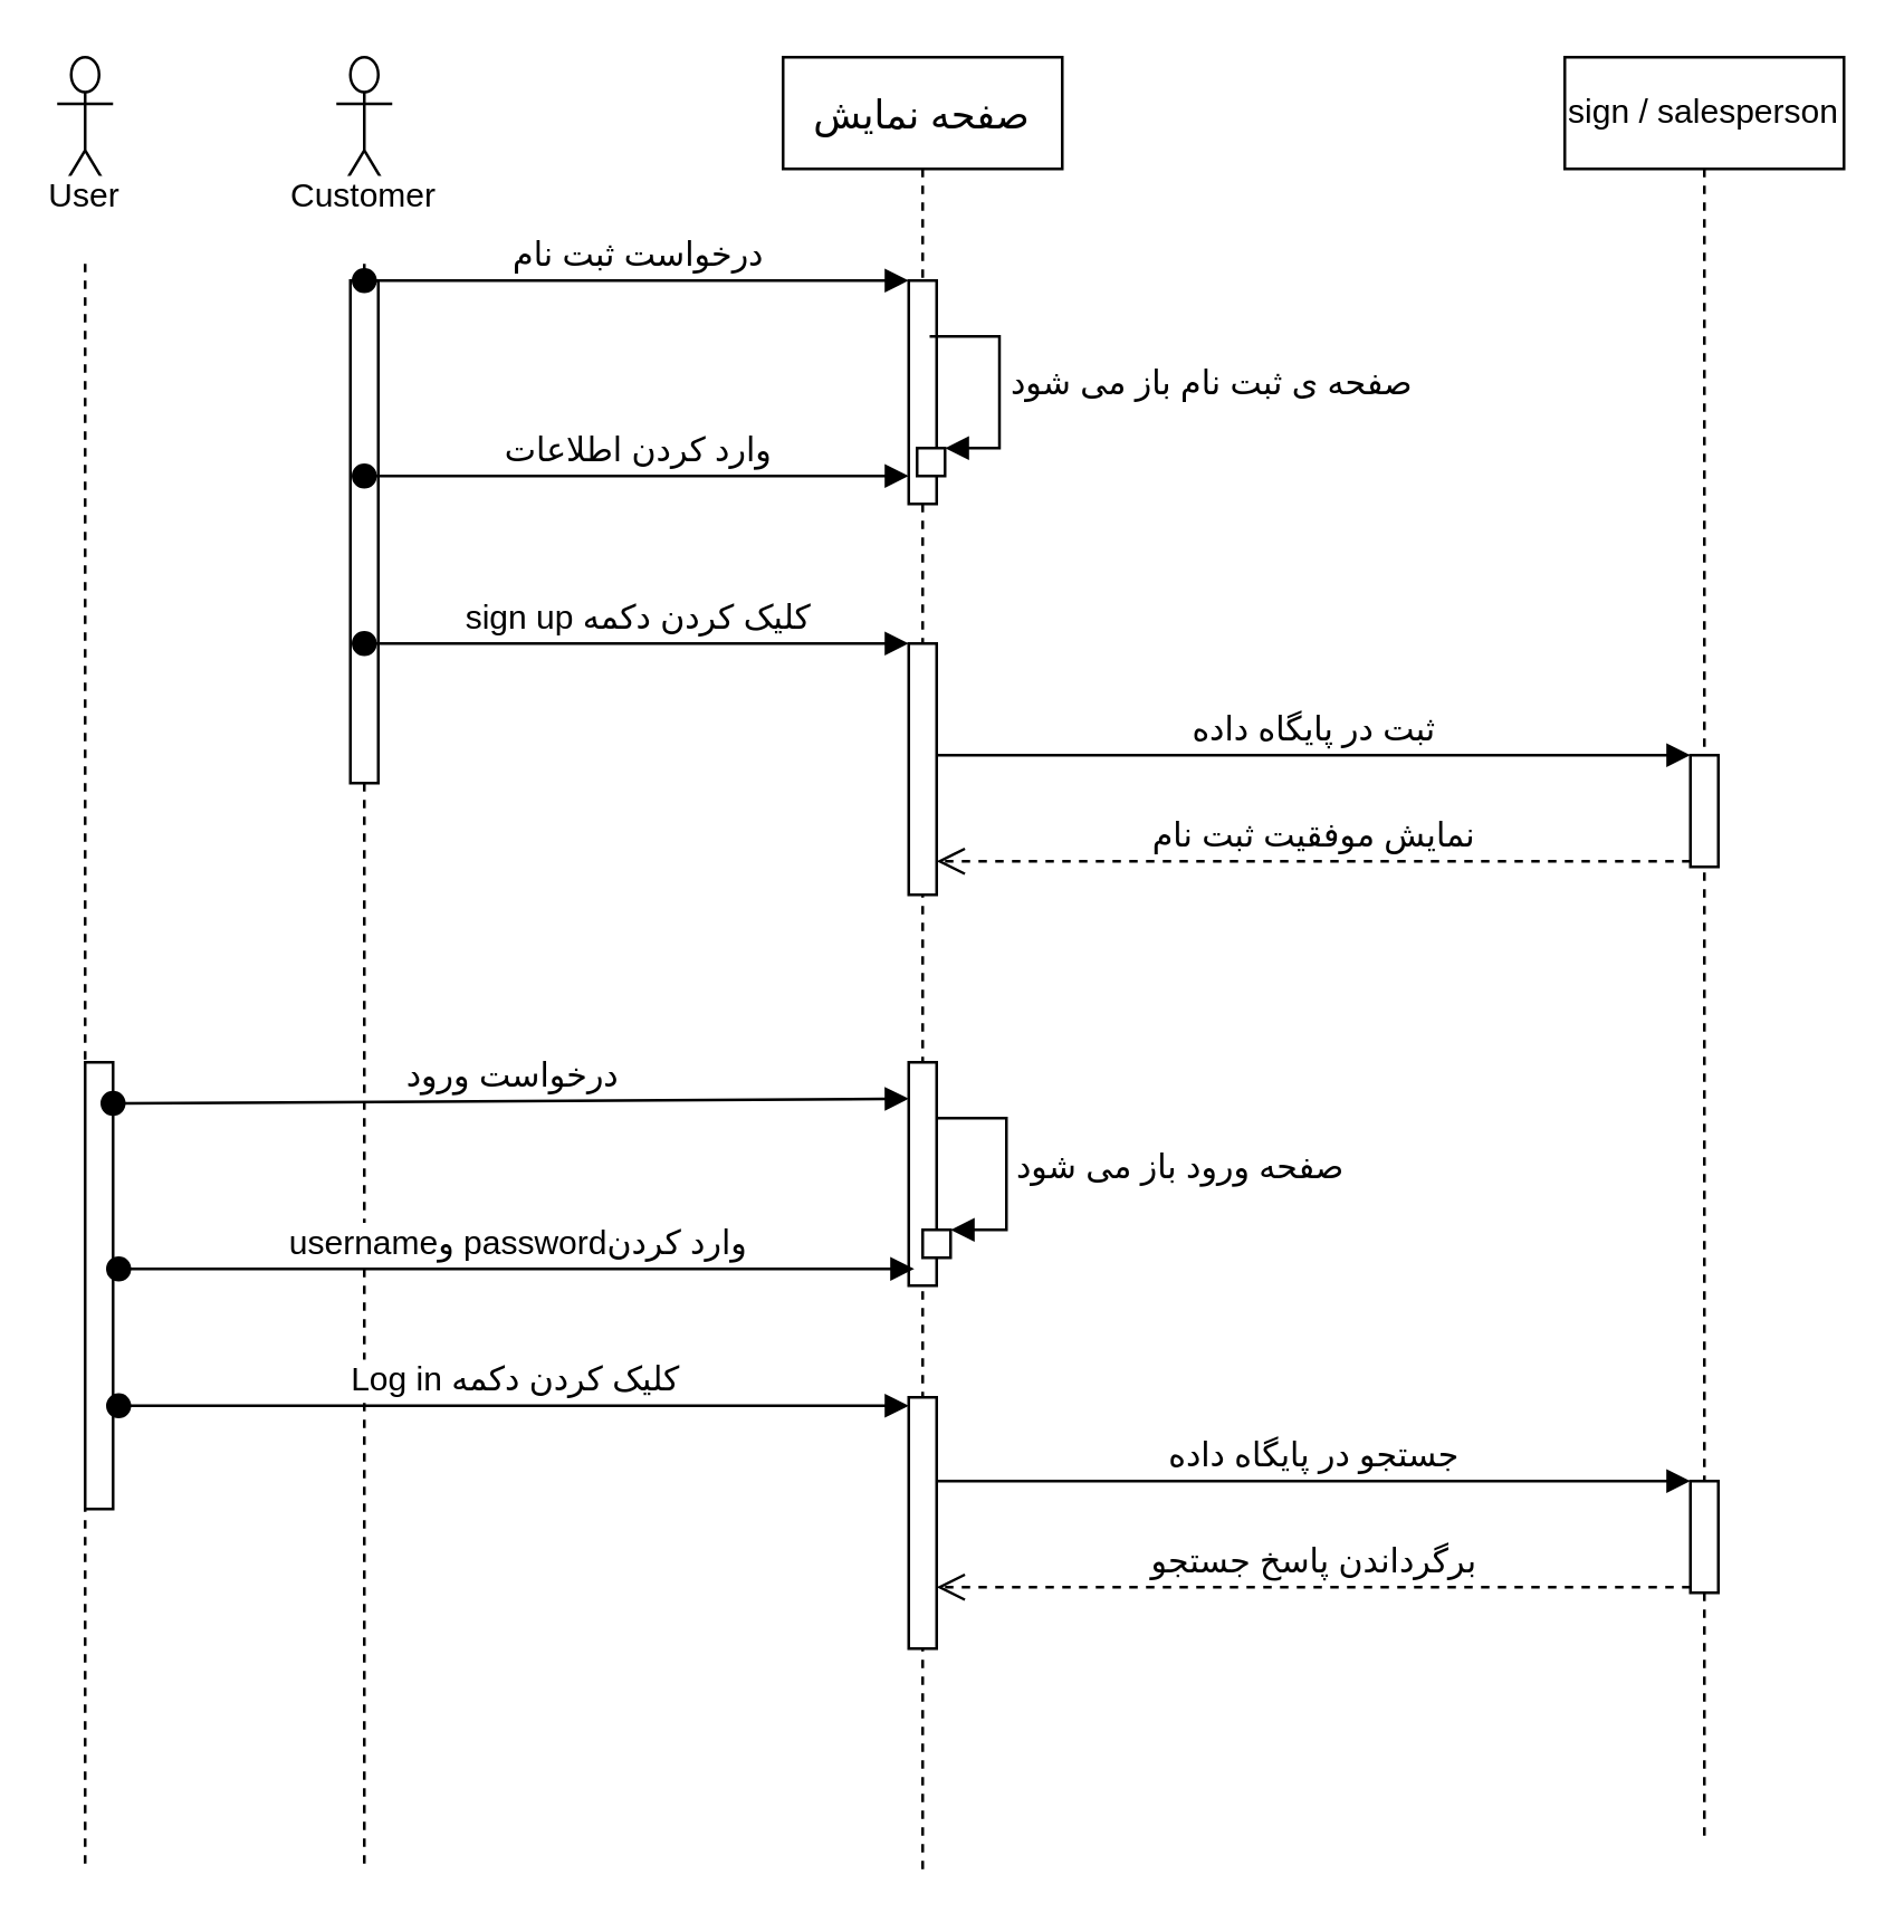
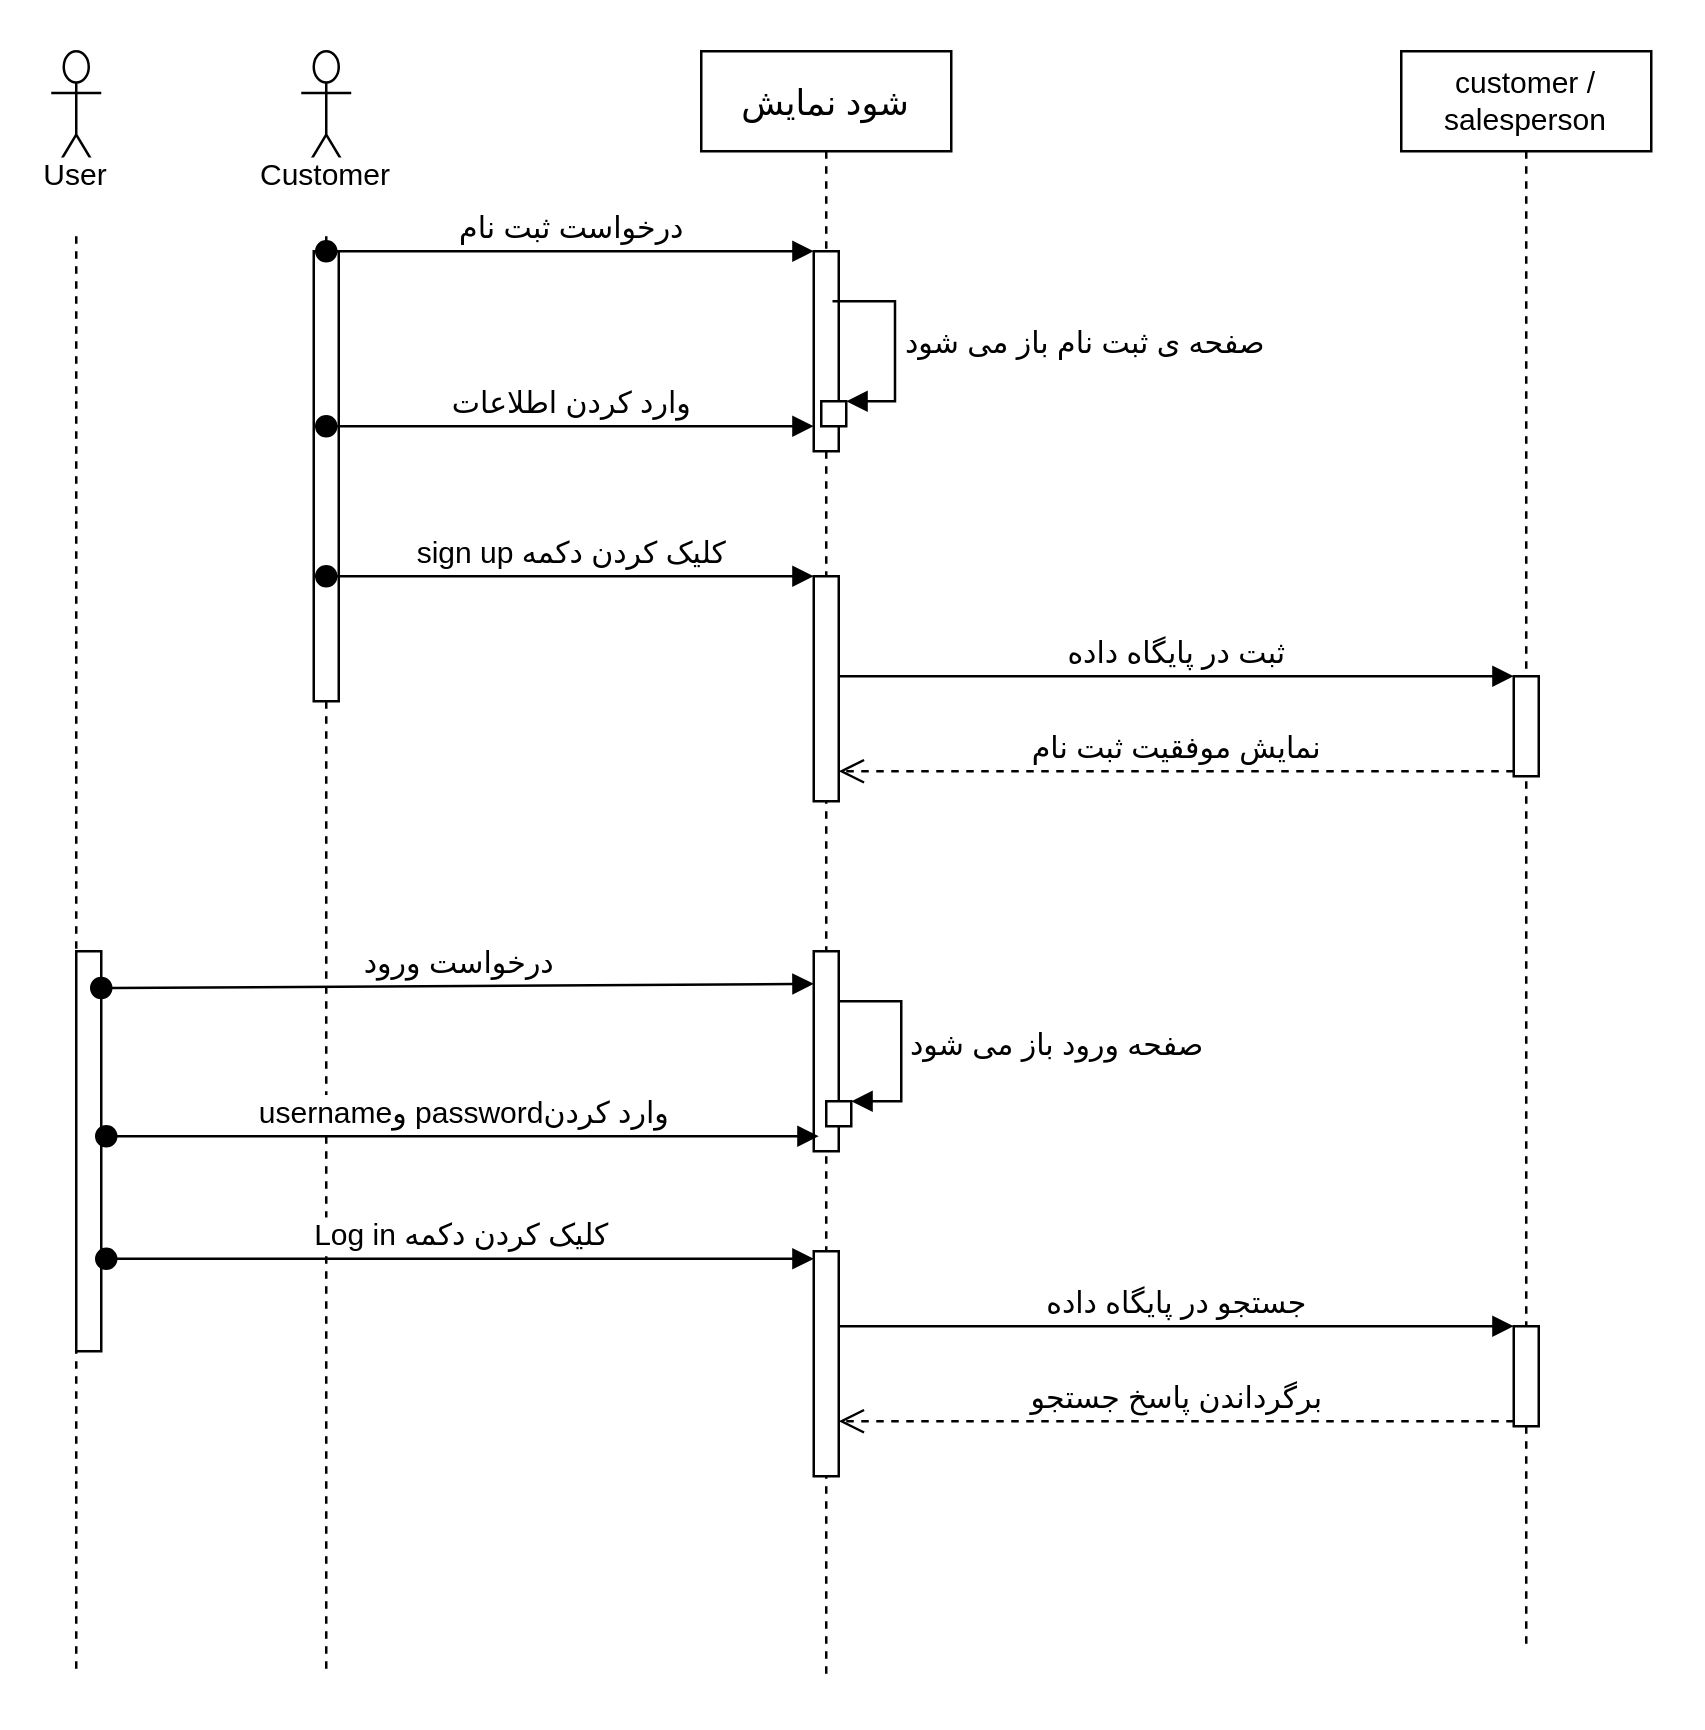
- <mxCell id="6" value="&lt;font style=&quot;font-size: 14px&quot;&gt;&lt;br&gt;صفحه نمایش&lt;br&gt;&lt;/font&gt;&lt;br&gt;" style="shape=umlLifeline;perimeter=lifelinePerimeter;whiteSpace=wrap;html=1;container=1;collapsible=0;recursiveResize=0;outlineConnect=0;" vertex="1" parent="1"><mxGeometry x="280" y="20" width="100" height="650" as="geometry" /></mxCell>
+ <mxCell id="6" value="&lt;font style=&quot;font-size: 14px&quot;&gt;&lt;br&gt;شود نمایش&lt;br&gt;&lt;/font&gt;&lt;br&gt;" style="shape=umlLifeline;perimeter=lifelinePerimeter;whiteSpace=wrap;html=1;container=1;collapsible=0;recursiveResize=0;outlineConnect=0;" vertex="1" parent="1"><mxGeometry x="280" y="20" width="100" height="650" as="geometry" /></mxCell>
- <mxCell id="12" value="sign / salesperson" style="shape=umlLifeline;perimeter=lifelinePerimeter;whiteSpace=wrap;html=1;container=1;collapsible=0;recursiveResize=0;outlineConnect=0;" vertex="1" parent="1"><mxGeometry x="560" y="20" width="100" height="640" as="geometry" /></mxCell>
+ <mxCell id="12" value="customer / salesperson" style="shape=umlLifeline;perimeter=lifelinePerimeter;whiteSpace=wrap;html=1;container=1;collapsible=0;recursiveResize=0;outlineConnect=0;" vertex="1" parent="1"><mxGeometry x="560" y="20" width="100" height="640" as="geometry" /></mxCell>
